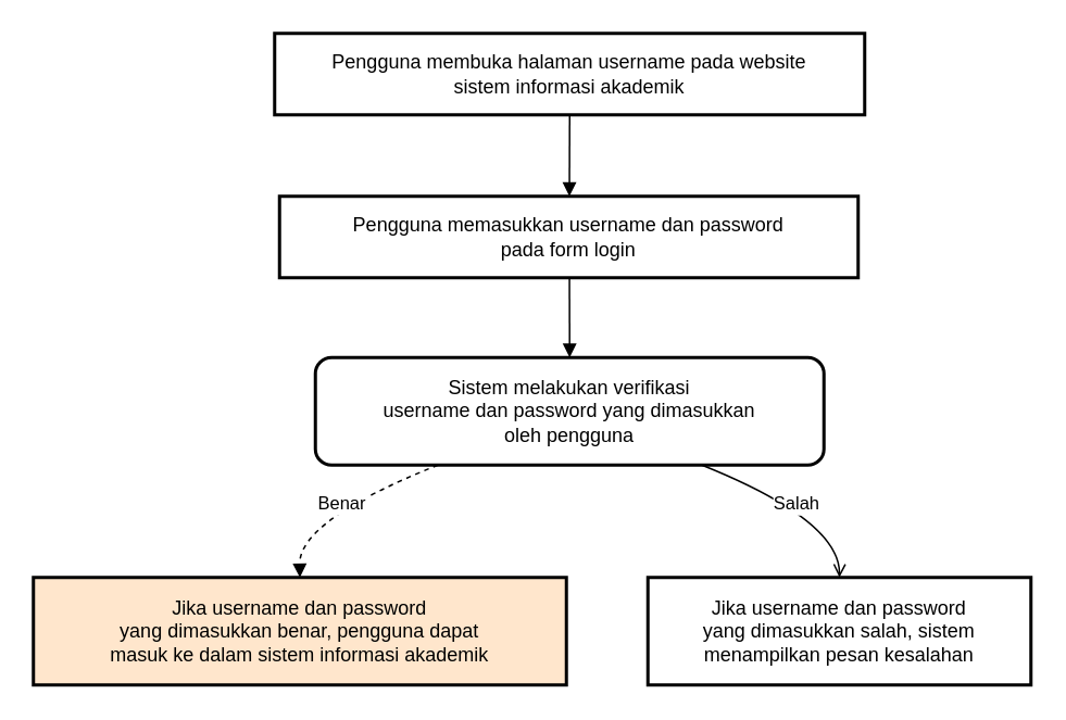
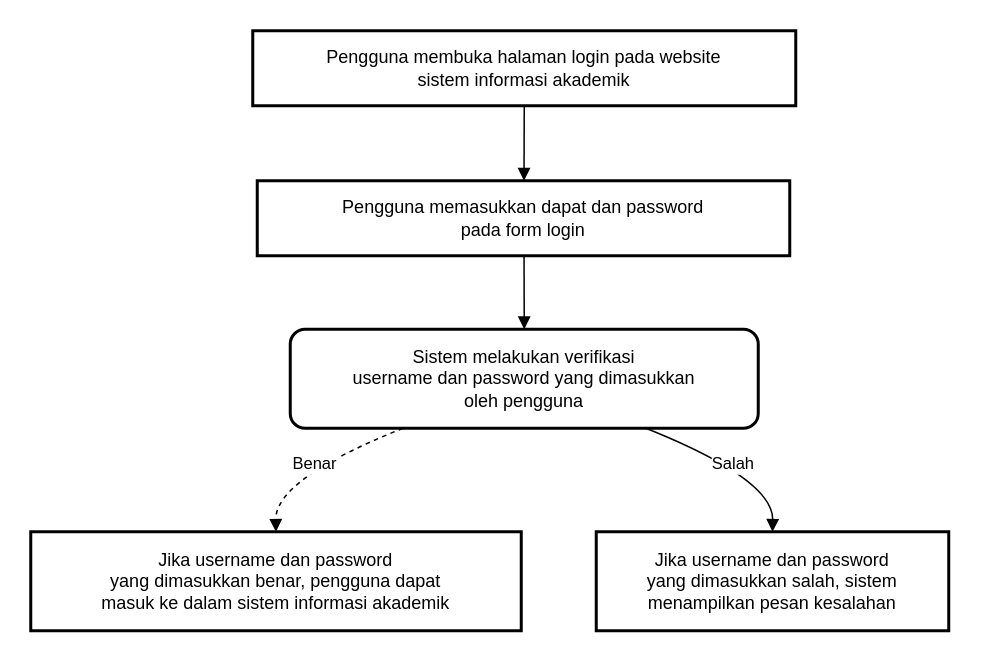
- <mxCell id="2" value="Pengguna membuka halaman username pada website&#10;sistem informasi akademik" style="whiteSpace=wrap;strokeWidth=2;" vertex="1" parent="1"><mxGeometry x="168" width="362" height="50" as="geometry" y="20" /></mxCell>
+ <mxCell id="2" value="Pengguna membuka halaman login pada website&#10;sistem informasi akademik" style="whiteSpace=wrap;strokeWidth=2;" vertex="1" parent="1"><mxGeometry x="168" width="362" height="50" as="geometry" y="20" /></mxCell>
- <mxCell id="3" value="Pengguna memasukkan username dan password&#10;pada form login" style="whiteSpace=wrap;strokeWidth=2;" vertex="1" parent="1"><mxGeometry x="171" y="120" width="355" height="50" as="geometry" /></mxCell>
+ <mxCell id="3" value="Pengguna memasukkan dapat dan password&#10;pada form login" style="whiteSpace=wrap;strokeWidth=2;" vertex="1" parent="1"><mxGeometry x="171" y="120" width="355" height="50" as="geometry" /></mxCell>
- <mxCell id="10" value="Salah" style="curved=1;startArrow=none;endArrow=open;exitX=0.76;exitY=1;entryX=0.5;entryY=-0.005;" edge="1" parent="1" source="4" target="6"><mxGeometry relative="1" as="geometry"><Array as="points"><mxPoint x="515" y="319" /></Array></mxGeometry></mxCell>
+ <mxCell id="10" value="Salah" style="curved=1;startArrow=none;endArrow=block;exitX=0.76;exitY=1;entryX=0.5;entryY=-0.005;" edge="1" parent="1" source="4" target="6"><mxGeometry relative="1" as="geometry"><Array as="points"><mxPoint x="515" y="319" /></Array></mxGeometry></mxCell>
- <mxCell id="5" value="Jika username dan password&#10;yang dimasukkan benar, pengguna dapat&#10;masuk ke dalam sistem informasi akademik" style="whiteSpace=wrap;strokeWidth=2;fillColor=#ffe6cc;" vertex="1" parent="1"><mxGeometry y="354" width="327" height="66" as="geometry" x="20" /></mxCell>
+ <mxCell id="5" value="Jika username dan password&#10;yang dimasukkan benar, pengguna dapat&#10;masuk ke dalam sistem informasi akademik" style="whiteSpace=wrap;strokeWidth=2;" vertex="1" parent="1"><mxGeometry y="354" width="327" height="66" as="geometry" x="20" /></mxCell>
